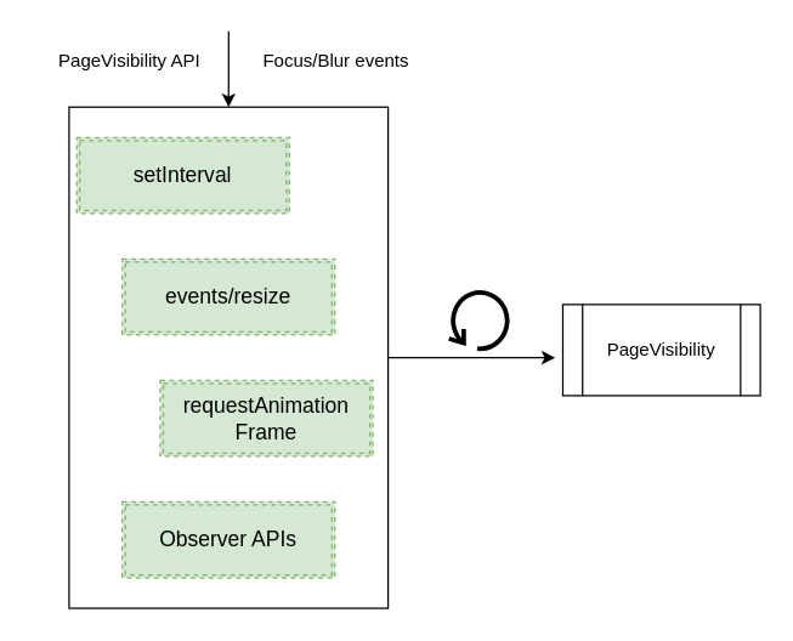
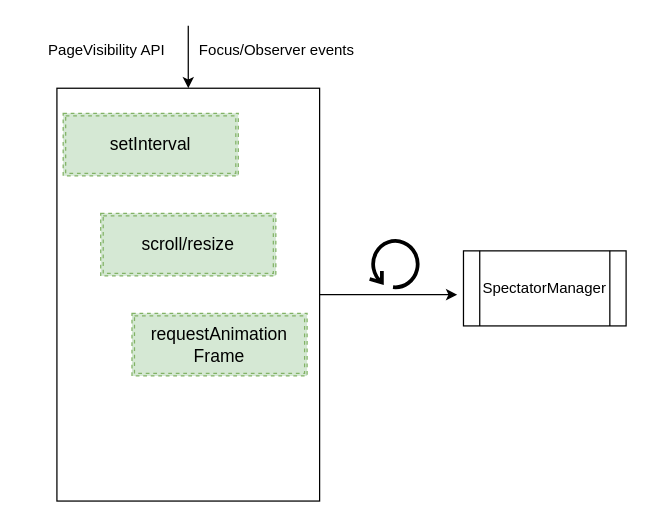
- <mxCell id="12" value="Focus/Blur events" style="text;html=1;strokeColor=none;fillColor=none;align=center;verticalAlign=middle;whiteSpace=wrap;rounded=0;fontColor=#000;" vertex="1" parent="1"><mxGeometry x="141" y="30" width="160" height="20" as="geometry" /></mxCell>
+ <mxCell id="12" value="Focus/Observer events" style="text;html=1;strokeColor=none;fillColor=none;align=center;verticalAlign=middle;whiteSpace=wrap;rounded=0;fontColor=#000;" vertex="1" parent="1"><mxGeometry x="141" y="30" width="160" height="20" as="geometry" /></mxCell>
- <mxCell id="5" value="events/resize" style="shape=ext;double=1;rounded=0;whiteSpace=wrap;html=1;fontSize=14;dashed=1;fillColor=#d5e8d4;strokeColor=#82b366;" vertex="1" parent="1"><mxGeometry x="80" y="170" width="140" height="50" as="geometry" /></mxCell>
+ <mxCell id="5" value="scroll/resize" style="shape=ext;double=1;rounded=0;whiteSpace=wrap;html=1;fontSize=14;dashed=1;fillColor=#d5e8d4;strokeColor=#82b366;" vertex="1" parent="1"><mxGeometry x="80" y="170" width="140" height="50" as="geometry" /></mxCell>
- <mxCell id="9" value="PageVisibility" style="shape=process;whiteSpace=wrap;html=1;backgroundOutline=1;strokeWidth=1;fillColor=#FFFFFF;fontColor=#000;" vertex="1" parent="1"><mxGeometry x="370" y="200" width="130" height="60" as="geometry" /></mxCell>
+ <mxCell id="9" value="SpectatorManager" style="shape=process;whiteSpace=wrap;html=1;backgroundOutline=1;strokeWidth=1;fillColor=#FFFFFF;fontColor=#000;" vertex="1" parent="1"><mxGeometry x="370" y="200" width="130" height="60" as="geometry" /></mxCell>
- <mxCell id="6" value="Observer APIs" style="shape=ext;double=1;rounded=0;whiteSpace=wrap;html=1;fontSize=14;dashed=1;fillColor=#d5e8d4;strokeColor=#82b366;" vertex="1" parent="1"><mxGeometry x="80" y="330" width="140" height="50" as="geometry" /></mxCell>
